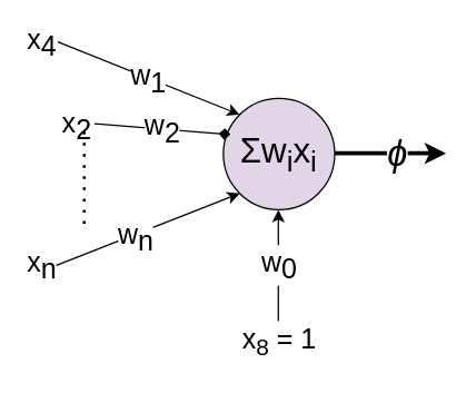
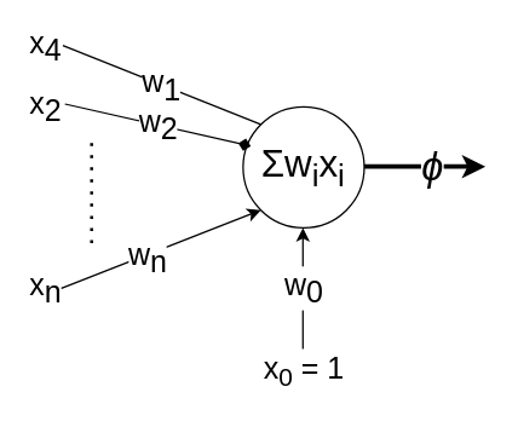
- <mxCell id="3" value="w&lt;sub style=&quot;font-size: 20px;&quot;&gt;1&lt;/sub&gt;" style="endArrow=classic;html=1;rounded=0;entryX=0;entryY=0;entryDx=0;entryDy=0;exitX=1.05;exitY=0.478;exitDx=0;exitDy=0;exitPerimeter=0;fontSize=20;" parent="1" source="8" target="2" edge="1"><mxGeometry width="50" height="50" relative="1" as="geometry"><mxPoint x="40" y="30" as="sourcePoint" /><mxPoint x="410" y="210" as="targetPoint" /></mxGeometry></mxCell>
+ <mxCell id="3" value="w&lt;sub style=&quot;font-size: 20px;&quot;&gt;1&lt;/sub&gt;" style="endArrow=none;html=1;rounded=0;entryX=0;entryY=0;entryDx=0;entryDy=0;exitX=1.05;exitY=0.478;exitDx=0;exitDy=0;exitPerimeter=0;fontSize=20;" parent="1" source="8" target="2" edge="1"><mxGeometry width="50" height="50" relative="1" as="geometry"><mxPoint x="40" y="30" as="sourcePoint" /><mxPoint x="410" y="210" as="targetPoint" /></mxGeometry></mxCell>
- <mxCell id="9" value="x&lt;sub style=&quot;font-size: 20px;&quot;&gt;2&lt;/sub&gt;" style="text;html=1;strokeColor=none;fillColor=none;align=center;verticalAlign=middle;whiteSpace=wrap;rounded=0;fontSize=20;" parent="1" vertex="1"><mxGeometry x="45" y="80" width="20" height="20" as="geometry" /></mxCell>
+ <mxCell id="9" value="x&lt;sub style=&quot;font-size: 20px;&quot;&gt;2&lt;/sub&gt;" style="text;html=1;strokeColor=none;fillColor=none;align=center;verticalAlign=middle;whiteSpace=wrap;rounded=0;fontSize=20;" parent="1" vertex="1"><mxGeometry x="20" y="60" width="20" height="20" as="geometry" /></mxCell>
- <mxCell id="2" value="Σw&lt;sub&gt;i&lt;/sub&gt;x&lt;sub&gt;i&lt;/sub&gt;" style="ellipse;whiteSpace=wrap;html=1;aspect=fixed;fontSize=25;fillColor=#e1d5e7;" parent="1" vertex="1"><mxGeometry x="160" y="70" width="80" height="80" as="geometry" /></mxCell>
+ <mxCell id="2" value="Σw&lt;sub&gt;i&lt;/sub&gt;x&lt;sub&gt;i&lt;/sub&gt;" style="ellipse;whiteSpace=wrap;html=1;aspect=fixed;fontSize=25;" parent="1" vertex="1"><mxGeometry x="160" y="70" width="80" height="80" as="geometry" /></mxCell>
- <mxCell id="13" value="x&lt;sub&gt;8&lt;/sub&gt; = 1&lt;sub&gt;&lt;br&gt;&lt;/sub&gt;" style="text;strokeColor=none;fillColor=none;align=center;verticalAlign=middle;rounded=0;fontSize=20;html=1;whiteSpace=wrap;" vertex="1" parent="1"><mxGeometry x="167.5" y="230" width="65" height="30" as="geometry" /></mxCell>
+ <mxCell id="13" value="x&lt;sub&gt;0&lt;/sub&gt; = 1&lt;sub&gt;&lt;br&gt;&lt;/sub&gt;" style="text;strokeColor=none;fillColor=none;align=center;verticalAlign=middle;rounded=0;fontSize=20;html=1;whiteSpace=wrap;" vertex="1" parent="1"><mxGeometry x="167.5" y="230" width="65" height="30" as="geometry" /></mxCell>
